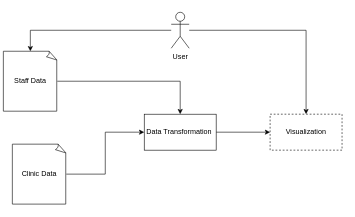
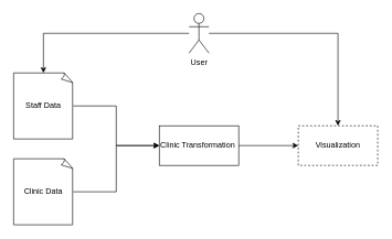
- <mxCell id="3" value="Staff Data" style="whiteSpace=wrap;html=1;shape=mxgraph.basic.document" parent="1" vertex="1"><mxGeometry x="5" y="85" width="90" height="100" as="geometry" /></mxCell>
+ <mxCell id="3" value="Staff Data" style="whiteSpace=wrap;html=1;shape=mxgraph.basic.document" parent="1" vertex="1"><mxGeometry x="20" y="110" width="90" height="100" as="geometry" /></mxCell>
- <mxCell id="7" value="Data Transformation&amp;nbsp;" style="rounded=0;whiteSpace=wrap;html=1;" parent="1" vertex="1"><mxGeometry x="240" y="190" width="120" height="60" as="geometry" /></mxCell>
+ <mxCell id="7" value="Clinic Transformation&amp;nbsp;" style="rounded=0;whiteSpace=wrap;html=1;" parent="1" vertex="1"><mxGeometry x="240" y="190" width="120" height="60" as="geometry" /></mxCell>
